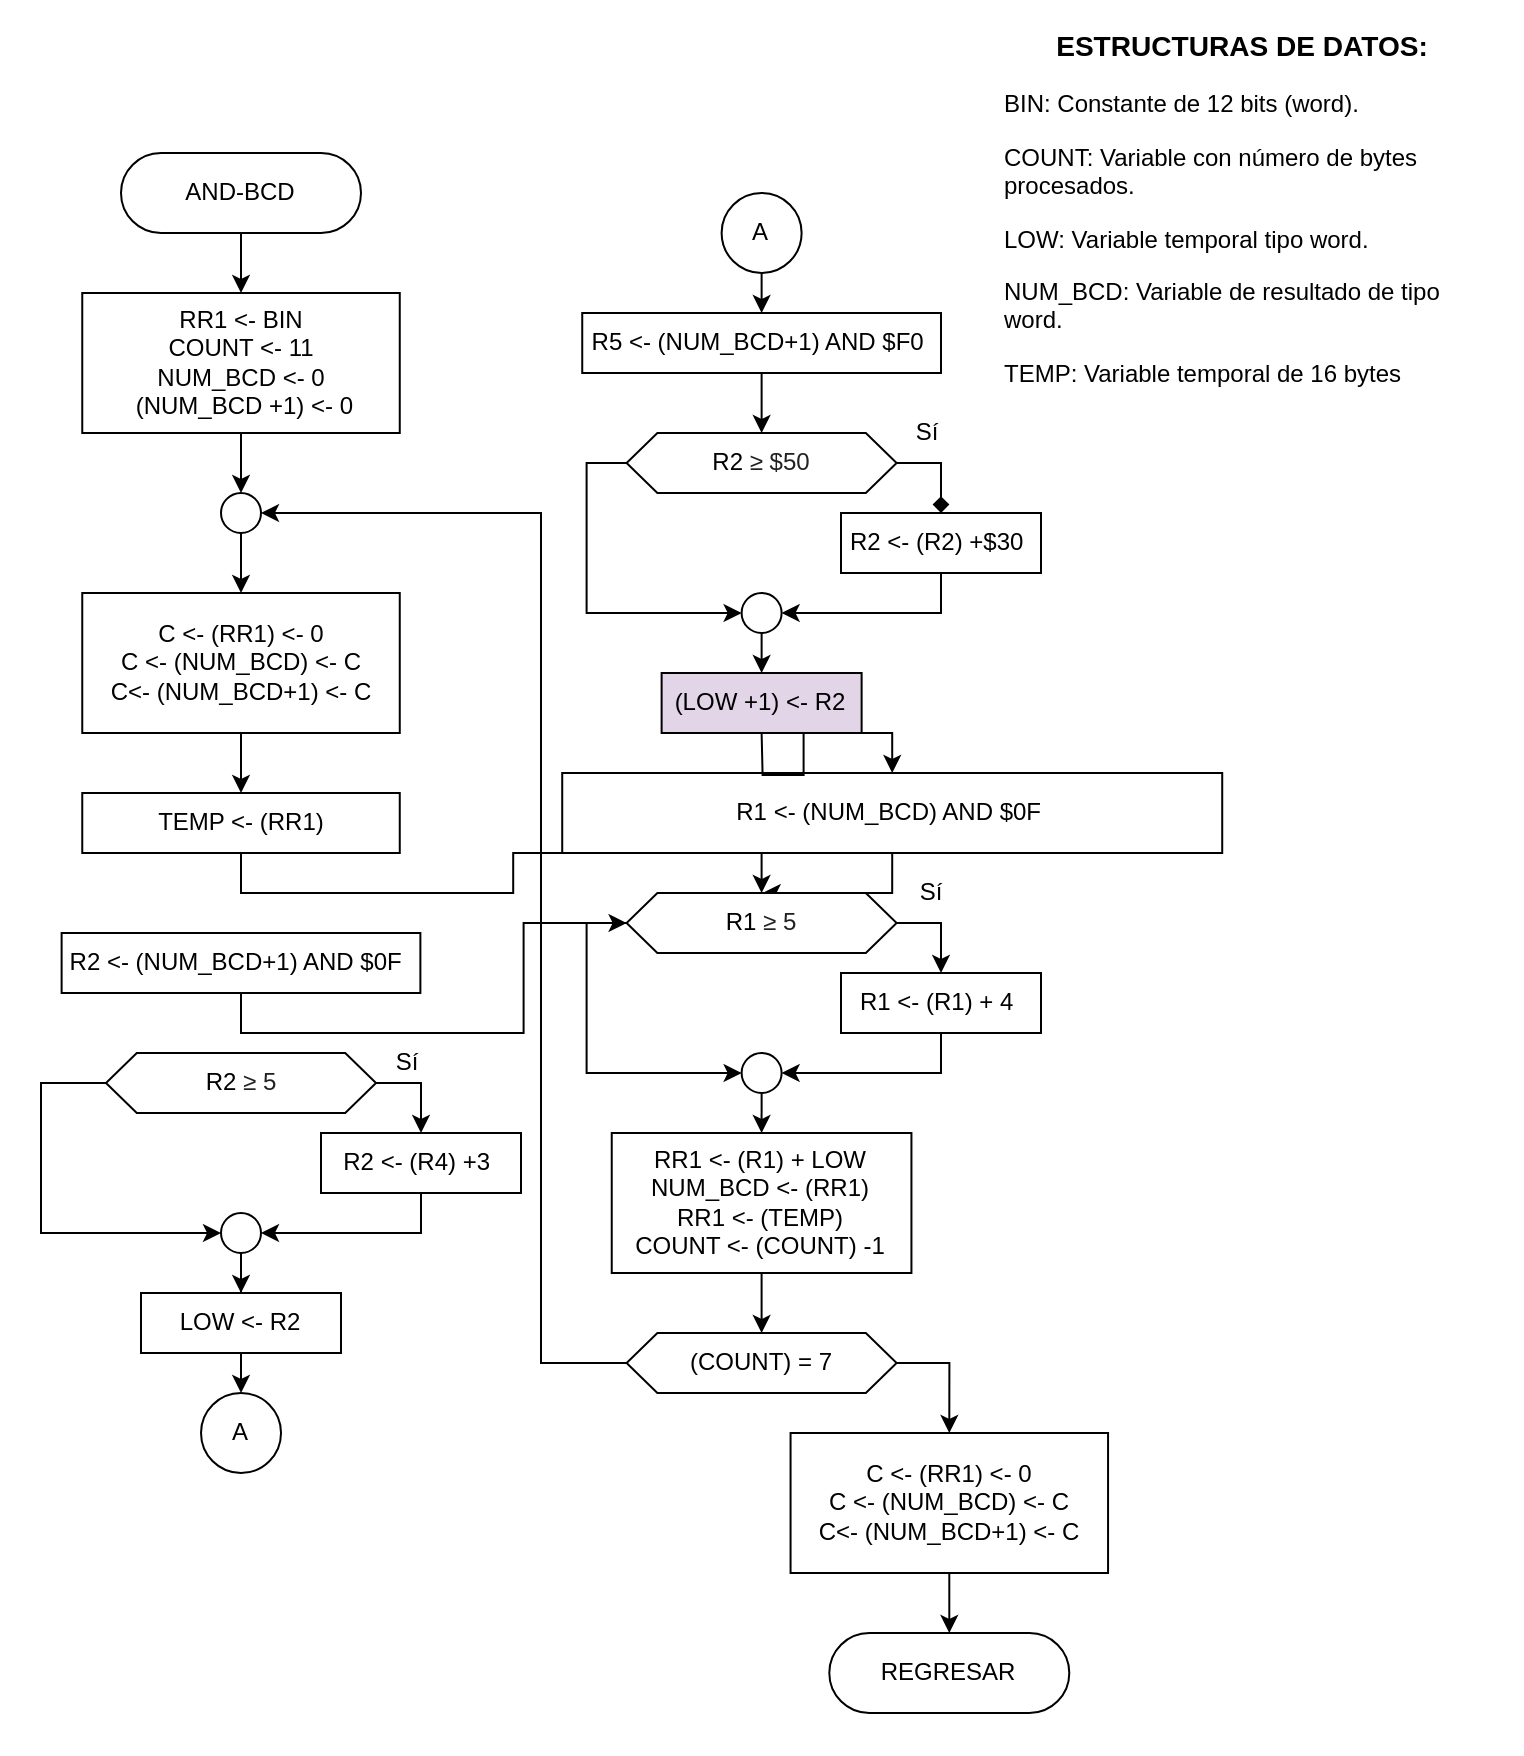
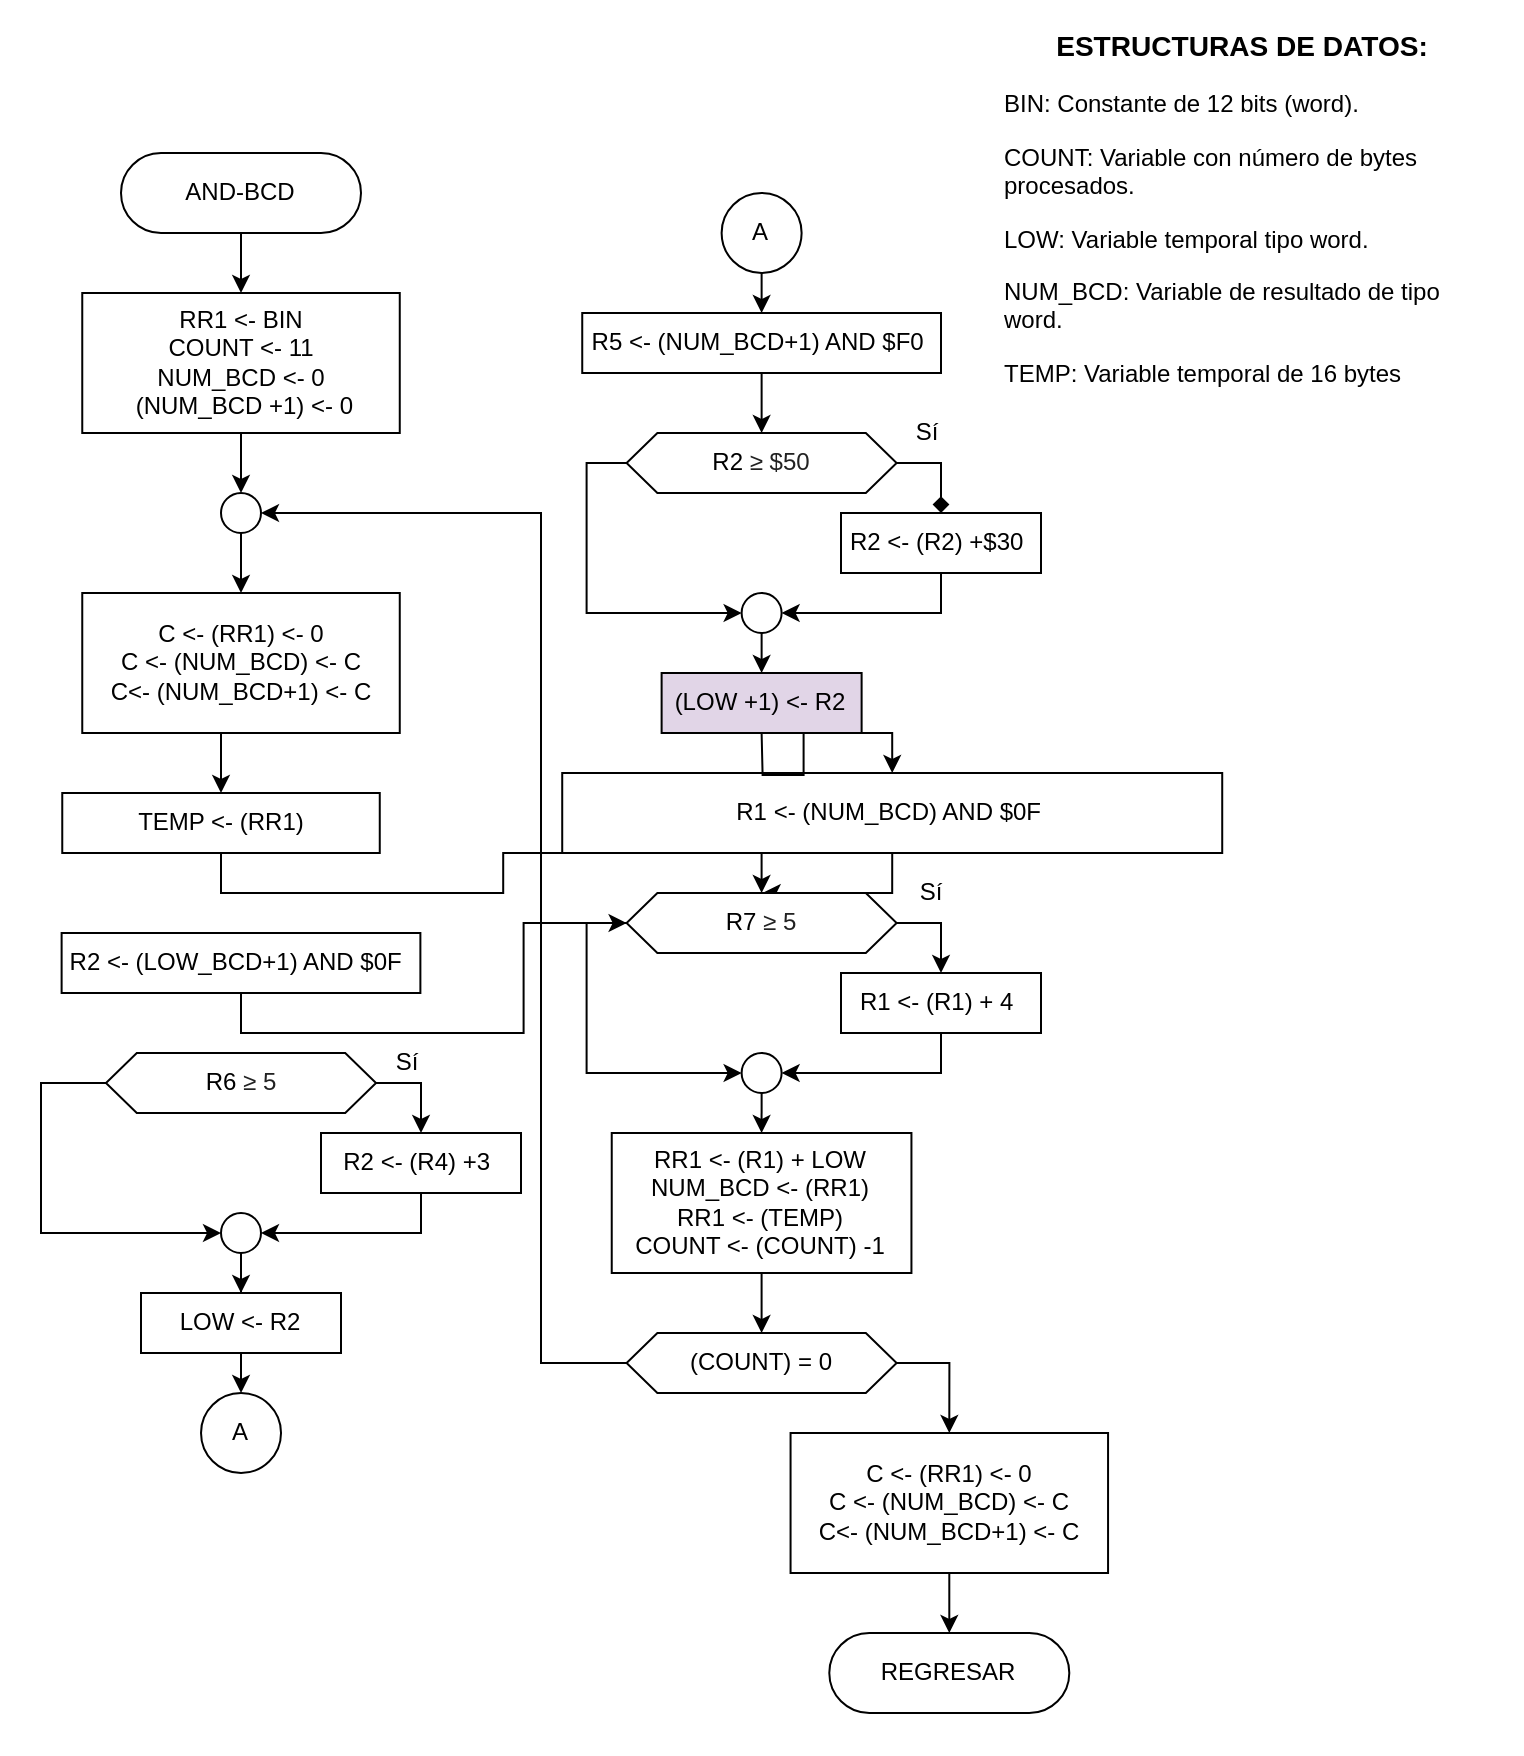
- <mxCell id="13" value="TEMP &amp;lt;- (RR1)" style="rounded=0;whiteSpace=wrap;html=1;" parent="1" vertex="1"><mxGeometry x="40.63" y="370" width="158.75" height="30" as="geometry" /></mxCell>
+ <mxCell id="13" value="TEMP &amp;lt;- (RR1)" style="rounded=0;whiteSpace=wrap;html=1;" parent="1" vertex="1"><mxGeometry x="30.63" y="370" width="158.75" height="30" as="geometry" /></mxCell>
- <mxCell id="41" value="&lt;font style=&quot;font-size: 12px&quot;&gt;R1&amp;nbsp;&lt;span style=&quot;color: rgb(34 , 34 , 34) ; text-align: left ; background-color: rgb(255 , 255 , 255)&quot;&gt;≥ 5&lt;/span&gt;&lt;/font&gt;" style="shape=hexagon;perimeter=hexagonPerimeter2;whiteSpace=wrap;html=1;size=0.114;" parent="1" vertex="1"><mxGeometry x="312.8" y="420" width="135.01" height="30" as="geometry" /></mxCell>
+ <mxCell id="41" value="&lt;font style=&quot;font-size: 12px&quot;&gt;R7&amp;nbsp;&lt;span style=&quot;color: rgb(34 , 34 , 34) ; text-align: left ; background-color: rgb(255 , 255 , 255)&quot;&gt;≥ 5&lt;/span&gt;&lt;/font&gt;" style="shape=hexagon;perimeter=hexagonPerimeter2;whiteSpace=wrap;html=1;size=0.114;" parent="1" vertex="1"><mxGeometry x="312.8" y="420" width="135.01" height="30" as="geometry" /></mxCell>
- <mxCell id="15" value="R2 &amp;lt;- (NUM_BCD+1) AND $0F&amp;nbsp;" style="rounded=0;whiteSpace=wrap;html=1;" parent="1" vertex="1"><mxGeometry x="30.31" y="440" width="179.38" height="30" as="geometry" /></mxCell>
+ <mxCell id="15" value="R2 &amp;lt;- (LOW_BCD+1) AND $0F&amp;nbsp;" style="rounded=0;whiteSpace=wrap;html=1;" parent="1" vertex="1"><mxGeometry x="30.31" y="440" width="179.38" height="30" as="geometry" /></mxCell>
- <mxCell id="17" value="&lt;font style=&quot;font-size: 12px&quot;&gt;R2&amp;nbsp;&lt;span style=&quot;color: rgb(34 , 34 , 34) ; font-family: &amp;#34;arial&amp;#34; , sans-serif ; text-align: left ; background-color: rgb(255 , 255 , 255)&quot;&gt;≥ 5&lt;/span&gt;&lt;/font&gt;" style="shape=hexagon;perimeter=hexagonPerimeter2;whiteSpace=wrap;html=1;size=0.114;" parent="1" vertex="1"><mxGeometry x="52.5" y="500" width="135.01" height="30" as="geometry" /></mxCell>
+ <mxCell id="17" value="&lt;font style=&quot;font-size: 12px&quot;&gt;R6&amp;nbsp;&lt;span style=&quot;color: rgb(34 , 34 , 34) ; font-family: &amp;#34;arial&amp;#34; , sans-serif ; text-align: left ; background-color: rgb(255 , 255 , 255)&quot;&gt;≥ 5&lt;/span&gt;&lt;/font&gt;" style="shape=hexagon;perimeter=hexagonPerimeter2;whiteSpace=wrap;html=1;size=0.114;" parent="1" vertex="1"><mxGeometry x="52.5" y="500" width="135.01" height="30" as="geometry" /></mxCell>
- <mxCell id="55" value="(COUNT) = 7" style="shape=hexagon;perimeter=hexagonPerimeter2;whiteSpace=wrap;html=1;size=0.114;" parent="1" vertex="1"><mxGeometry x="312.8" y="640" width="135.01" height="30" as="geometry" /></mxCell>
+ <mxCell id="55" value="(COUNT) = 0" style="shape=hexagon;perimeter=hexagonPerimeter2;whiteSpace=wrap;html=1;size=0.114;" parent="1" vertex="1"><mxGeometry x="312.8" y="640" width="135.01" height="30" as="geometry" /></mxCell>
